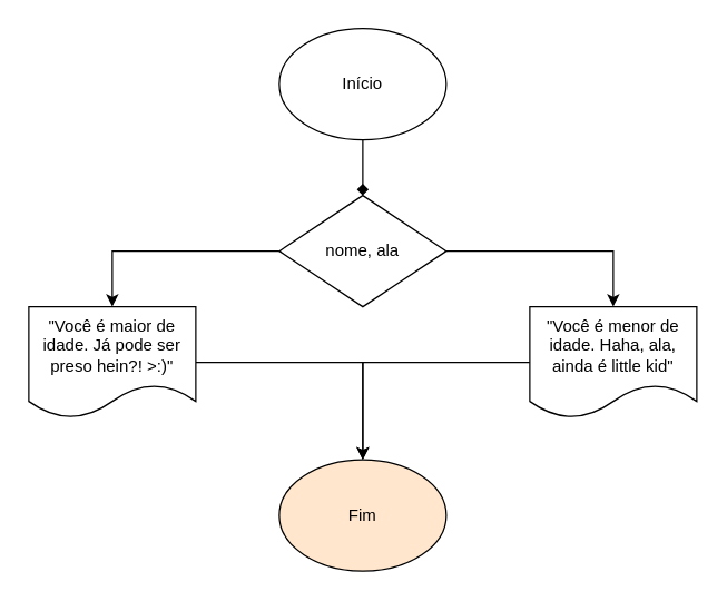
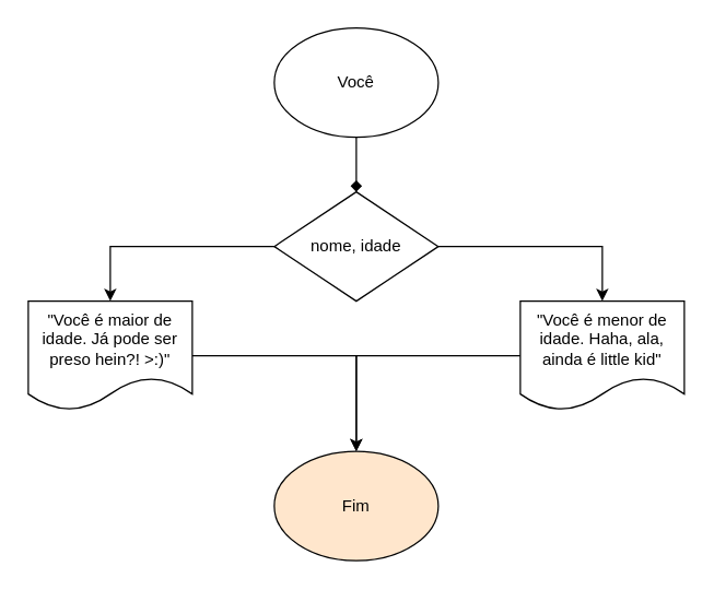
- <mxCell id="3" value="Início" style="ellipse;whiteSpace=wrap;html=1;" vertex="1" parent="1"><mxGeometry x="200" y="20" width="120" height="80" as="geometry" /></mxCell>
+ <mxCell id="3" value="Você" style="ellipse;whiteSpace=wrap;html=1;" vertex="1" parent="1"><mxGeometry x="200" y="20" width="120" height="80" as="geometry" /></mxCell>
- <mxCell id="8" value="nome, ala" style="rhombus;whiteSpace=wrap;html=1;" vertex="1" parent="1"><mxGeometry x="200" y="140" width="120" height="80" as="geometry" /></mxCell>
+ <mxCell id="8" value="nome, idade" style="rhombus;whiteSpace=wrap;html=1;" vertex="1" parent="1"><mxGeometry x="200" y="140" width="120" height="80" as="geometry" /></mxCell>
